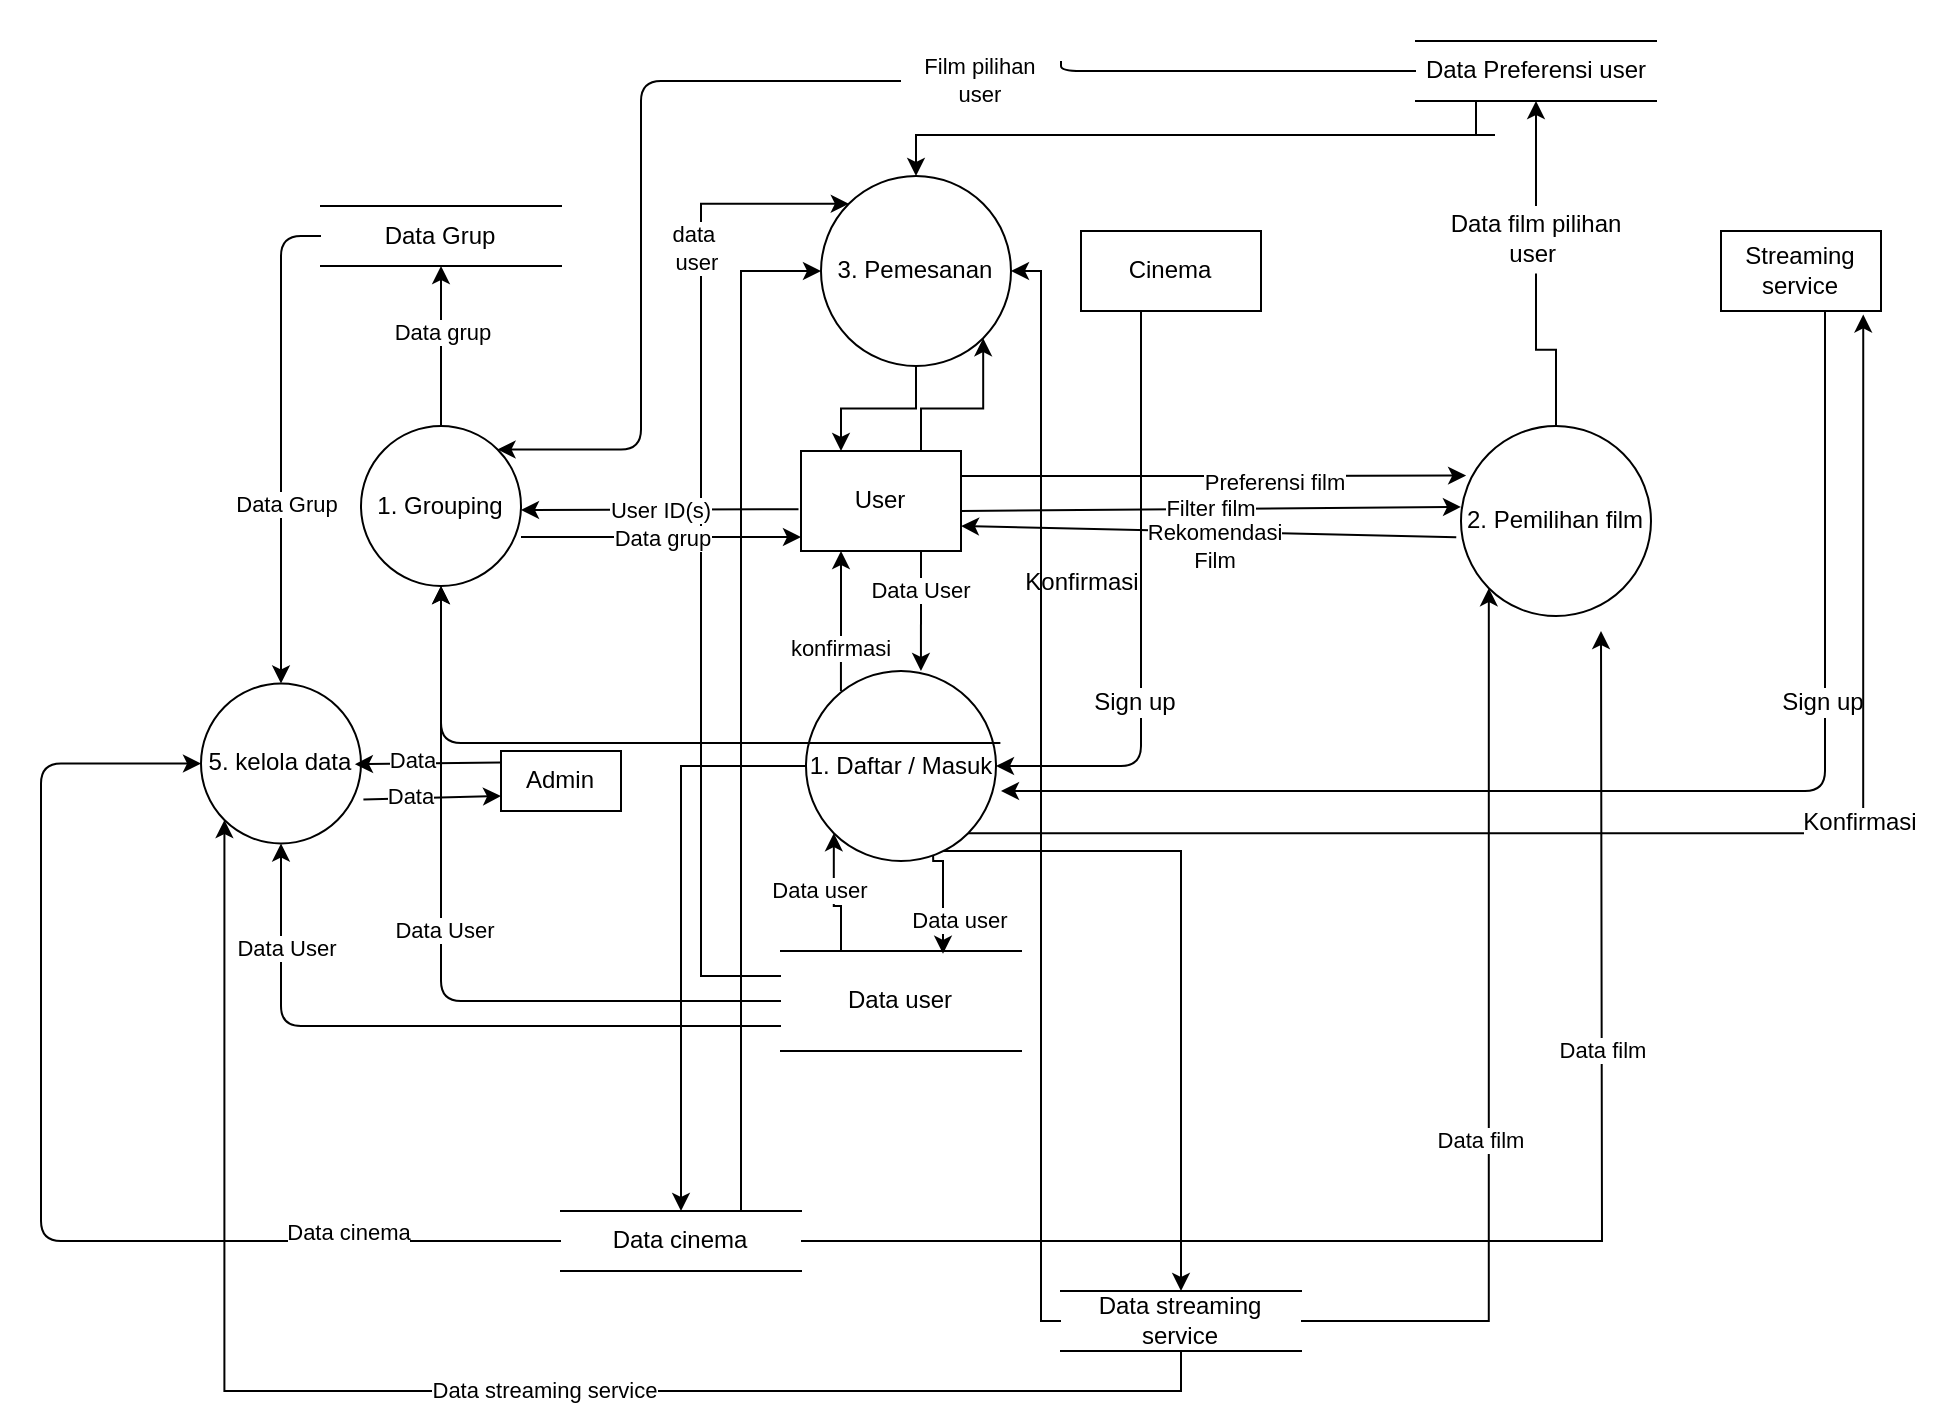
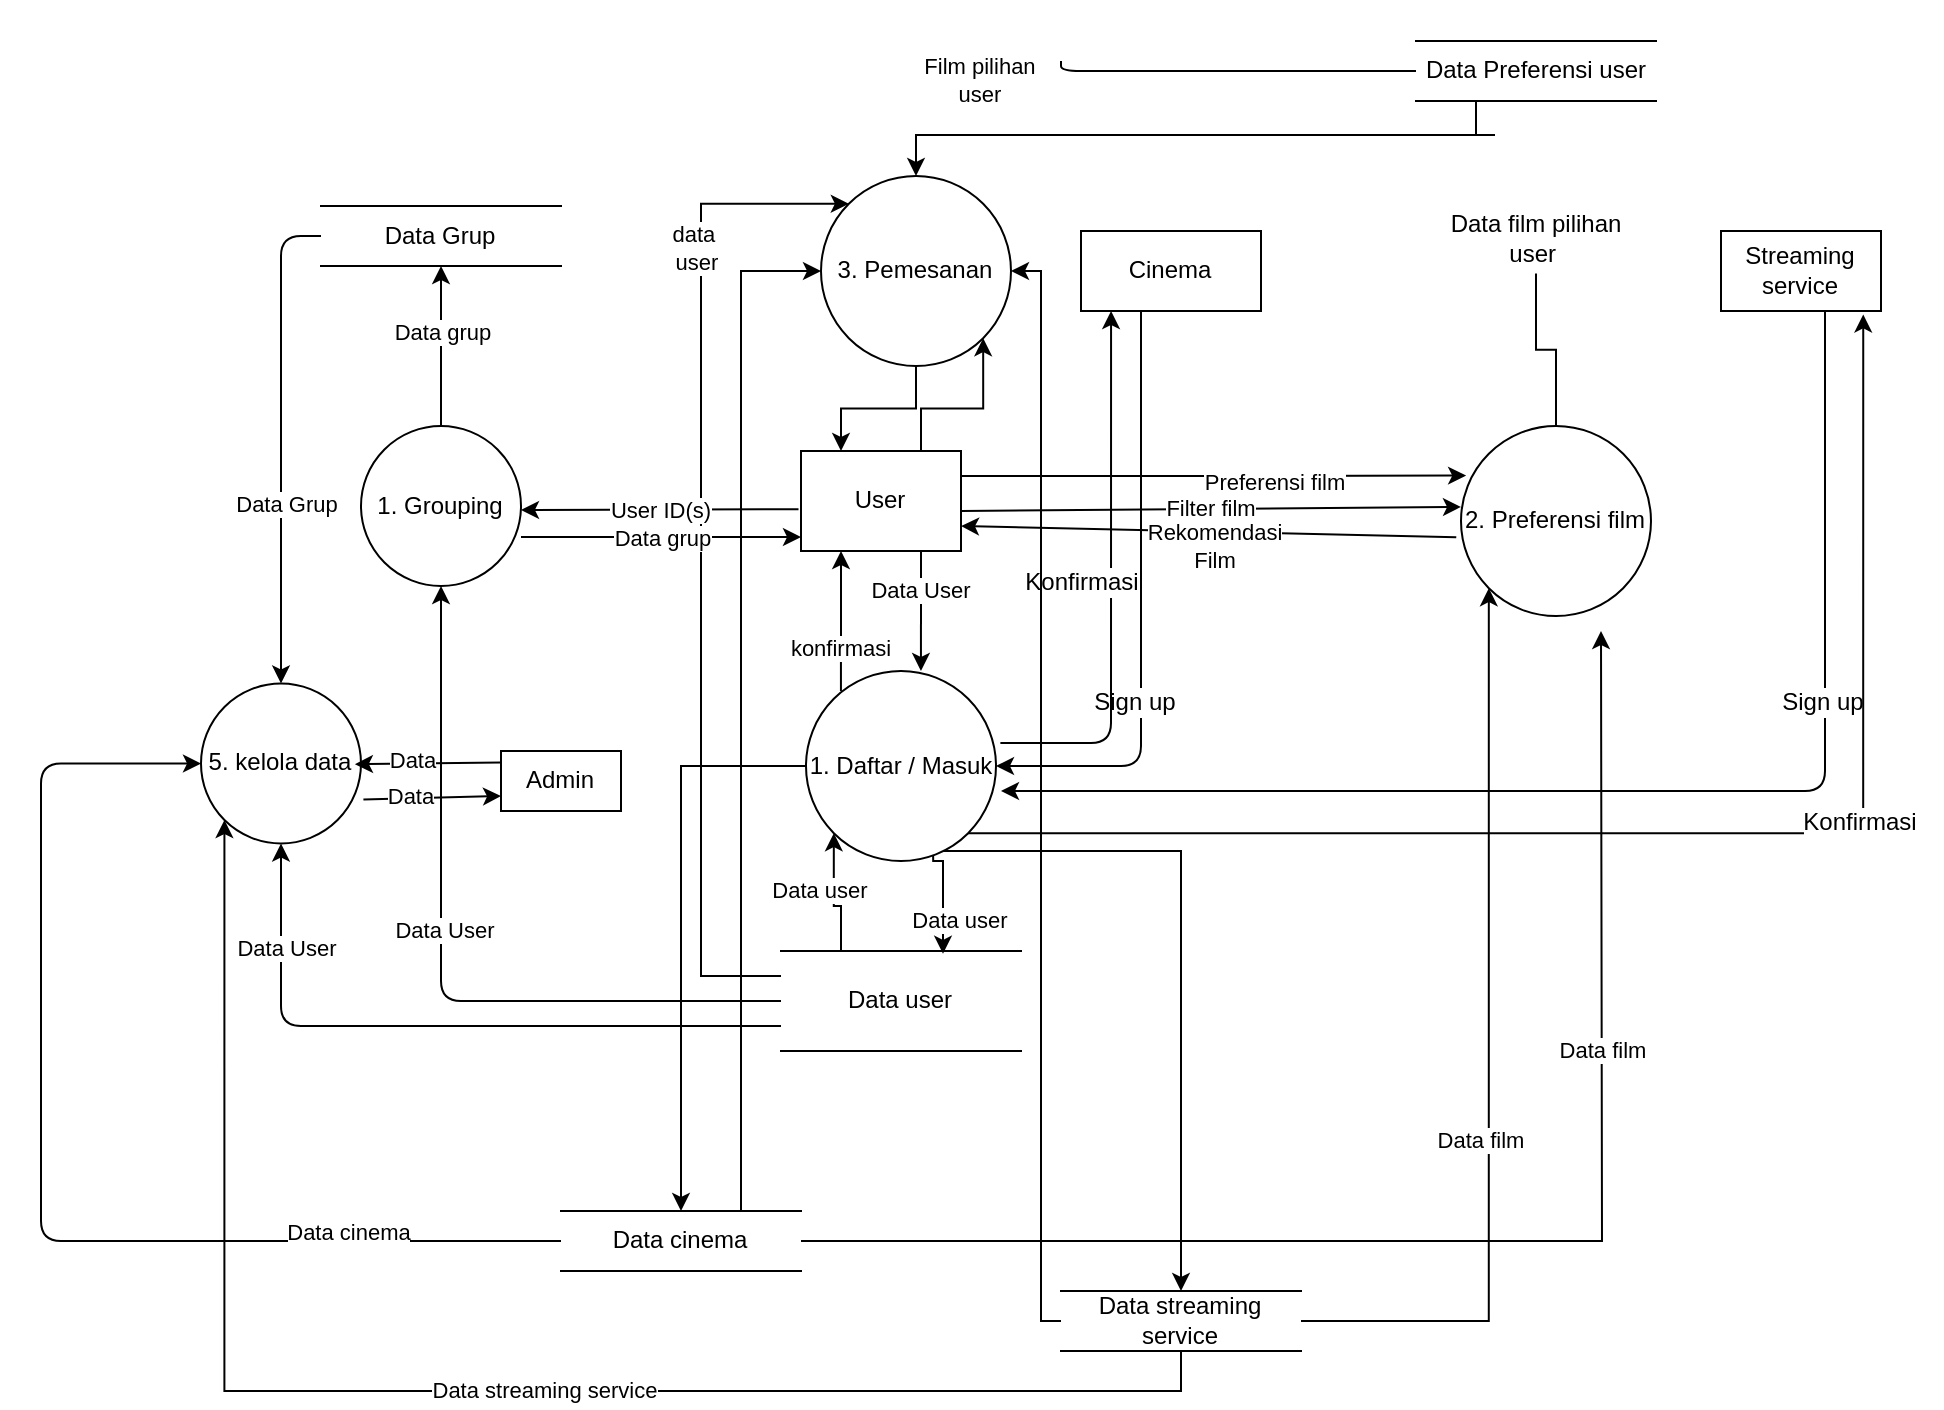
- <mxCell id="8" style="edgeStyle=orthogonalEdgeStyle;rounded=0;orthogonalLoop=1;jettySize=auto;html=1;entryX=0.5;entryY=1;entryDx=0;entryDy=0;startArrow=none;" edge="1" parent="1" source="69" target="68"><mxGeometry relative="1" as="geometry" /></mxCell>
- <mxCell id="34" value="" style="edgeStyle=segmentEdgeStyle;endArrow=classic;html=1;entryX=1;entryY=0;entryDx=0;entryDy=0;exitX=0;exitY=0.5;exitDx=0;exitDy=0;startArrow=none;" parent="1" source="72" target="26" edge="1"><mxGeometry width="50" height="50" relative="1" as="geometry"><mxPoint x="520" y="-102.5" as="sourcePoint" /><mxPoint x="427.5" y="15" as="targetPoint" /><Array as="points"><mxPoint x="320" y="40" /><mxPoint x="320" y="224" /></Array></mxGeometry></mxCell>
- <mxCell id="10" value="2. Pemilihan film" style="ellipse;whiteSpace=wrap;html=1;aspect=fixed;" parent="1" vertex="1"><mxGeometry x="730" y="212.5" width="95" height="95" as="geometry" /></mxCell>
+ <mxCell id="10" value="2. Preferensi film" style="ellipse;whiteSpace=wrap;html=1;aspect=fixed;" parent="1" vertex="1"><mxGeometry x="730" y="212.5" width="95" height="95" as="geometry" /></mxCell>
- <mxCell id="52" value="" style="edgeStyle=segmentEdgeStyle;endArrow=classic;html=1;exitX=1.023;exitY=0.379;exitDx=0;exitDy=0;exitPerimeter=0;" parent="1" source="14" target="26" edge="1"><mxGeometry width="50" height="50" relative="1" as="geometry"><mxPoint x="590" y="285" as="sourcePoint" /><mxPoint x="560" y="165" as="targetPoint" /></mxGeometry></mxCell>
+ <mxCell id="52" value="" style="edgeStyle=segmentEdgeStyle;endArrow=classic;html=1;exitX=1.023;exitY=0.379;exitDx=0;exitDy=0;exitPerimeter=0;entryX=0.167;entryY=1;entryDx=0;entryDy=0;entryPerimeter=0;" parent="1" source="14" target="6" edge="1"><mxGeometry width="50" height="50" relative="1" as="geometry"><mxPoint x="590" y="285" as="sourcePoint" /><mxPoint x="560" y="165" as="targetPoint" /></mxGeometry></mxCell>
